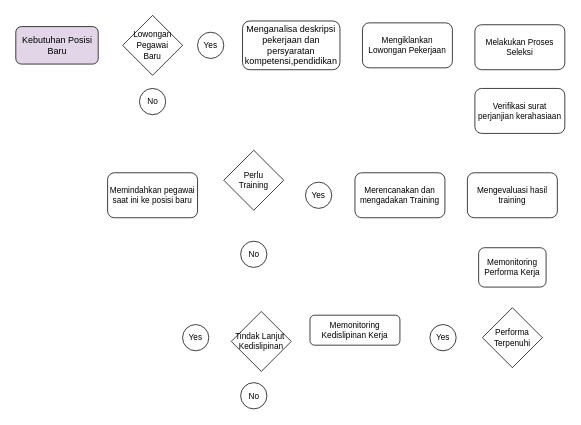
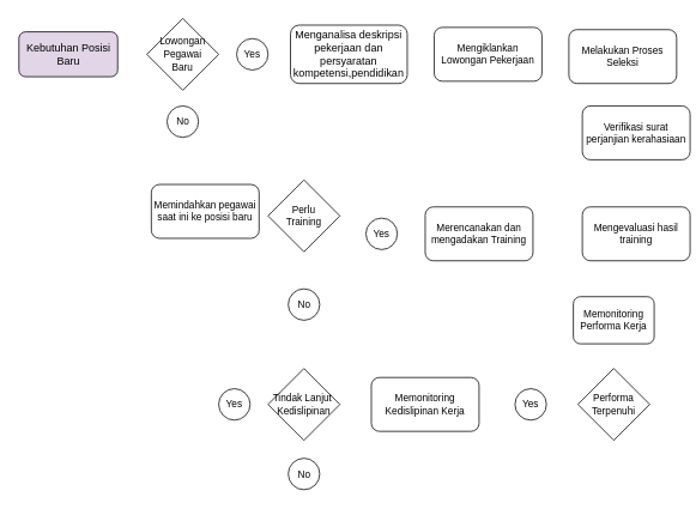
- <mxCell id="9" value="Verifikasi surat perjanjian kerahasiaan" style="rounded=1;whiteSpace=wrap;html=1;fontSize=11;" vertex="1" parent="1"><mxGeometry x="633" y="117.5" width="120" height="60" as="geometry" /></mxCell>
+ <mxCell id="9" value="Verifikasi surat perjanjian kerahasiaan" style="rounded=1;whiteSpace=wrap;html=1;fontSize=11;" vertex="1" parent="1"><mxGeometry x="648" y="117.5" width="120" height="60" as="geometry" /></mxCell>
- <mxCell id="11" value="Memindahkan pegawai saat ini ke posisi baru" style="rounded=1;whiteSpace=wrap;html=1;fontSize=11;" vertex="1" parent="1"><mxGeometry x="143" y="230" width="120" height="60" as="geometry" /></mxCell>
+ <mxCell id="11" value="Memindahkan pegawai saat ini ke posisi baru" style="rounded=1;whiteSpace=wrap;html=1;fontSize=11;" vertex="1" parent="1"><mxGeometry x="168" y="205" width="120" height="60" as="geometry" /></mxCell>
- <mxCell id="15" value="Mengevaluasi hasil training" style="rounded=1;whiteSpace=wrap;html=1;fontSize=11;" vertex="1" parent="1"><mxGeometry x="623" y="230" width="120" height="60" as="geometry" /></mxCell>
+ <mxCell id="15" value="Mengevaluasi hasil training" style="rounded=1;whiteSpace=wrap;html=1;fontSize=11;" vertex="1" parent="1"><mxGeometry x="648" y="230" width="120" height="60" as="geometry" /></mxCell>
- <mxCell id="19" value="Memonitoring Kedislipinan Kerja" style="rounded=1;whiteSpace=wrap;html=1;fontSize=11;" vertex="1" parent="1"><mxGeometry x="413" y="420" width="120" height="40" as="geometry" /></mxCell>
+ <mxCell id="19" value="Memonitoring Kedislipinan Kerja" style="rounded=1;whiteSpace=wrap;html=1;fontSize=11;" vertex="1" parent="1"><mxGeometry x="413" y="420" width="120" height="60" as="geometry" /></mxCell>
- <mxCell id="20" value="Tindak Lanjut&amp;nbsp;&lt;br&gt;Kedislipinan" style="rhombus;whiteSpace=wrap;html=1;fontSize=11;" vertex="1" parent="1"><mxGeometry x="308" y="415" width="80" height="80" as="geometry" /></mxCell>
+ <mxCell id="20" value="Tindak Lanjut&amp;nbsp;&lt;br&gt;Kedislipinan" style="rhombus;whiteSpace=wrap;html=1;fontSize=11;" vertex="1" parent="1"><mxGeometry x="298" y="410" width="80" height="80" as="geometry" /></mxCell>
